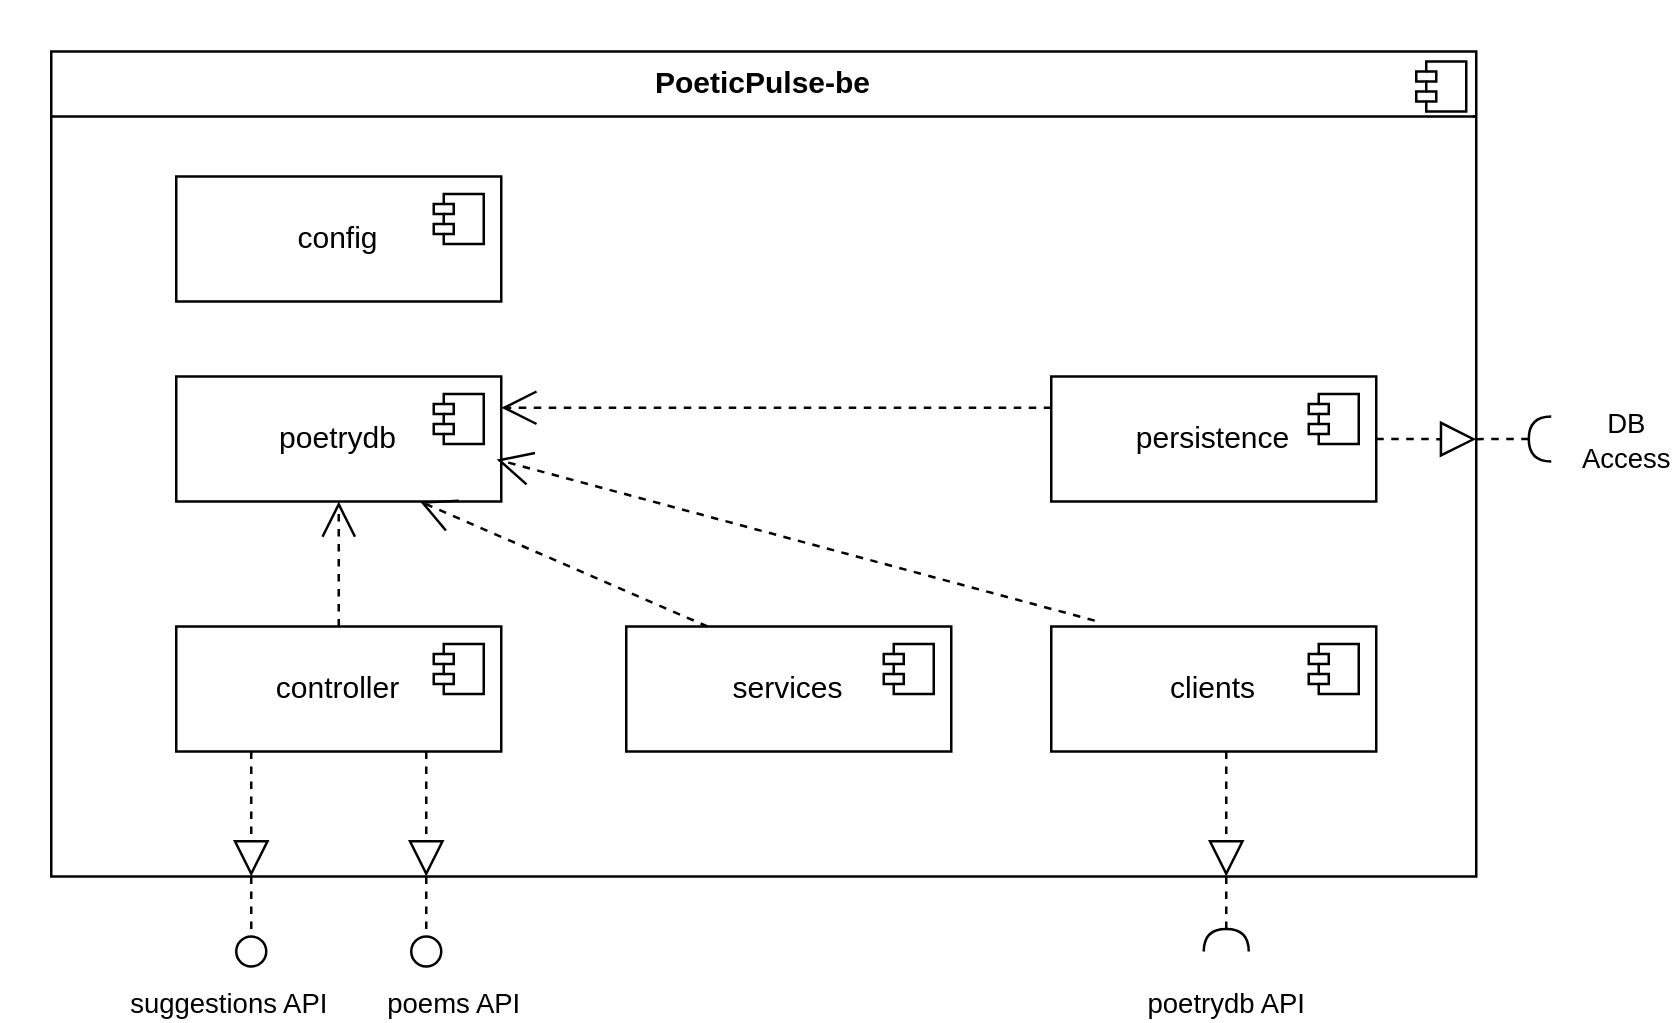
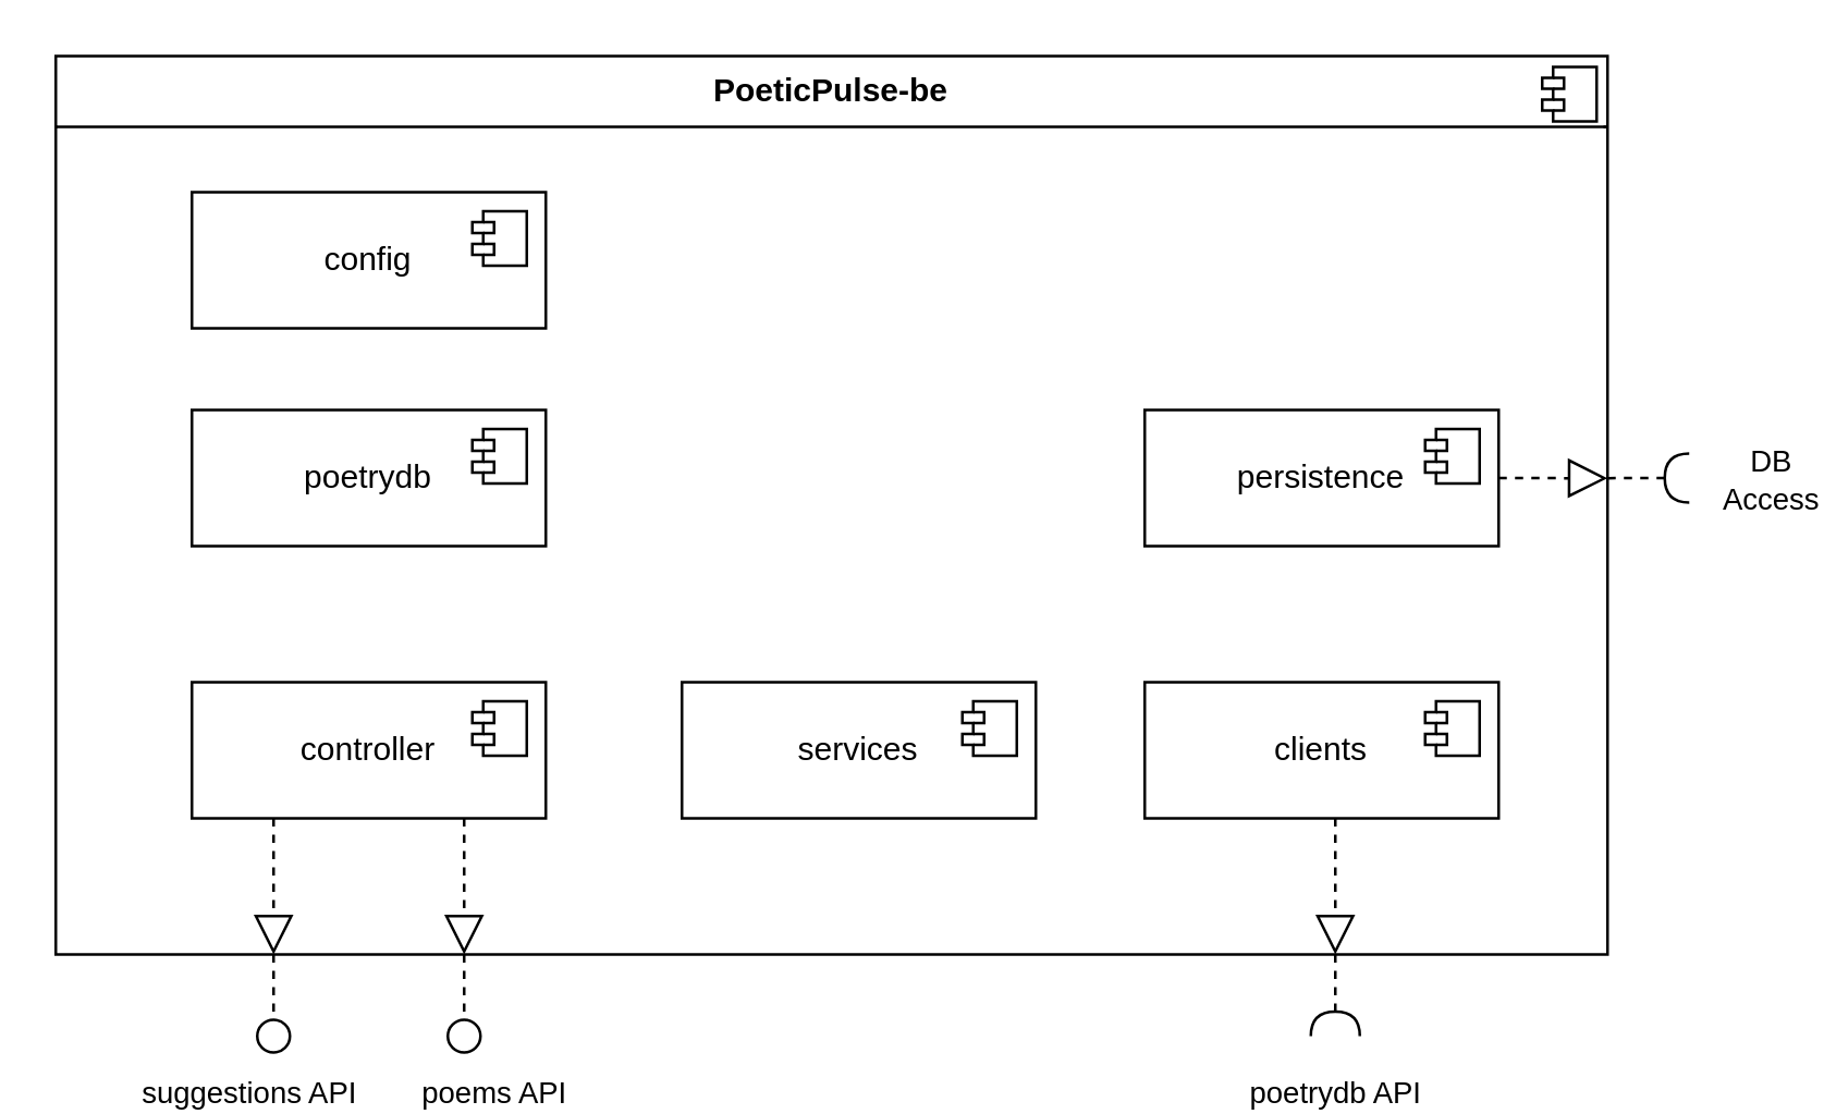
- <mxCell id="18" value="" style="edgeStyle=none;html=1;endArrow=open;endSize=12;dashed=1;verticalAlign=bottom;rounded=0;exitX=0;exitY=0.25;exitDx=0;exitDy=0;entryX=1;entryY=0.25;entryDx=0;entryDy=0;" edge="1" parent="1" source="6" target="10"><mxGeometry width="160" relative="1" as="geometry"><mxPoint x="380" y="248" as="sourcePoint" /><mxPoint x="410" y="267" as="targetPoint" /></mxGeometry></mxCell>
- <mxCell id="17" value="" style="edgeStyle=none;html=1;endArrow=open;endSize=12;dashed=1;verticalAlign=bottom;rounded=0;exitX=0.134;exitY=-0.047;exitDx=0;exitDy=0;entryX=0.986;entryY=0.664;entryDx=0;entryDy=0;exitPerimeter=0;entryPerimeter=0;" edge="1" parent="1" source="8" target="10"><mxGeometry width="160" relative="1" as="geometry"><mxPoint x="240" y="207" as="sourcePoint" /><mxPoint x="280" y="170" as="targetPoint" /></mxGeometry></mxCell>
- <mxCell id="31" value="" style="edgeStyle=none;html=1;endArrow=open;endSize=12;dashed=1;verticalAlign=bottom;rounded=0;exitX=0.25;exitY=0;exitDx=0;exitDy=0;entryX=0.75;entryY=1;entryDx=0;entryDy=0;" edge="1" parent="1" source="12" target="10"><mxGeometry width="160" relative="1" as="geometry"><mxPoint x="447" y="258" as="sourcePoint" /><mxPoint x="208" y="193" as="targetPoint" /></mxGeometry></mxCell>
- <mxCell id="16" value="" style="edgeStyle=none;html=1;endArrow=open;endSize=12;dashed=1;verticalAlign=bottom;rounded=0;exitX=0.5;exitY=0;exitDx=0;exitDy=0;entryX=0.5;entryY=1;entryDx=0;entryDy=0;" edge="1" parent="1" source="4" target="10"><mxGeometry width="160" relative="1" as="geometry"><mxPoint x="210" y="285" as="sourcePoint" /><mxPoint x="-20" y="220" as="targetPoint" /></mxGeometry></mxCell>
